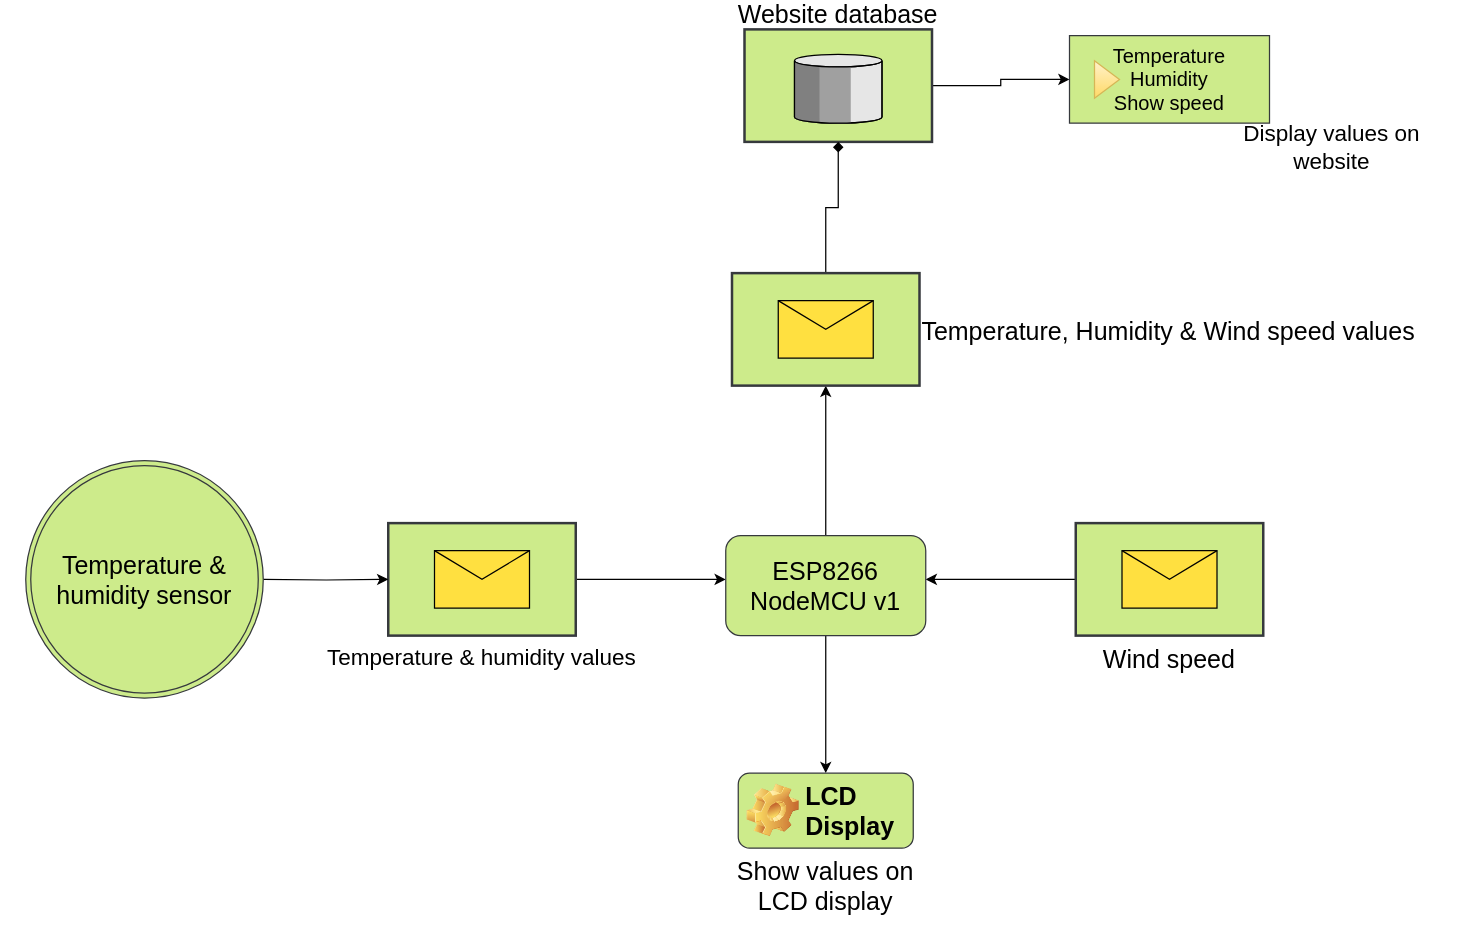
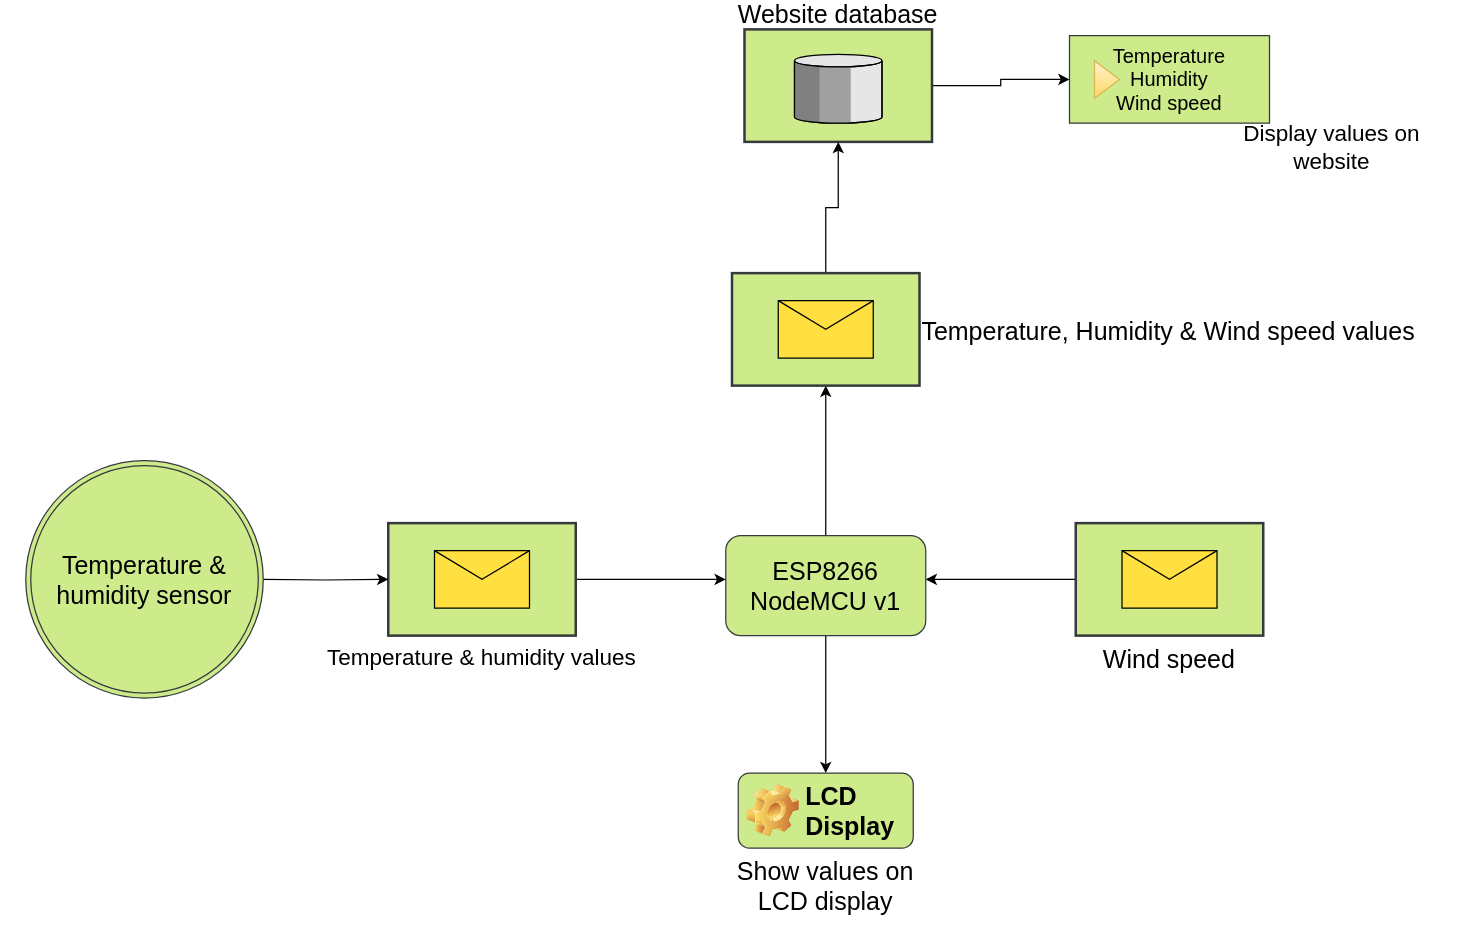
- <mxCell id="14" value="Temperature&lt;br&gt;&lt;div&gt;Humidity&lt;/div&gt;&lt;div&gt;Show speed&lt;br&gt;&lt;/div&gt;" style="html=1;whiteSpace=wrap;container=1;recursiveResize=0;collapsible=0;fontSize=16;fillColor=#cdeb8b;strokeColor=#36393d;" vertex="1" parent="1"><mxGeometry x="855" y="25" width="160" height="70" as="geometry" /></mxCell>
+ <mxCell id="14" value="Temperature&lt;br&gt;&lt;div&gt;Humidity&lt;/div&gt;&lt;div&gt;Wind speed&lt;br&gt;&lt;/div&gt;" style="html=1;whiteSpace=wrap;container=1;recursiveResize=0;collapsible=0;fontSize=16;fillColor=#cdeb8b;strokeColor=#36393d;" vertex="1" parent="1"><mxGeometry x="855" y="25" width="160" height="70" as="geometry" /></mxCell>
- <mxCell id="18" style="edgeStyle=orthogonalEdgeStyle;rounded=0;orthogonalLoop=1;jettySize=auto;html=1;exitX=0.5;exitY=0;exitDx=0;exitDy=0;exitPerimeter=0;entryX=0.5;entryY=1;entryDx=0;entryDy=0;entryPerimeter=0;fontSize=18;fontColor=none;endArrow=diamond;" edge="1" parent="1" source="19" target="7"><mxGeometry relative="1" as="geometry" /></mxCell>
+ <mxCell id="18" style="edgeStyle=orthogonalEdgeStyle;rounded=0;orthogonalLoop=1;jettySize=auto;html=1;exitX=0.5;exitY=0;exitDx=0;exitDy=0;exitPerimeter=0;entryX=0.5;entryY=1;entryDx=0;entryDy=0;entryPerimeter=0;fontSize=18;fontColor=none;" edge="1" parent="1" source="19" target="7"><mxGeometry relative="1" as="geometry" /></mxCell>
